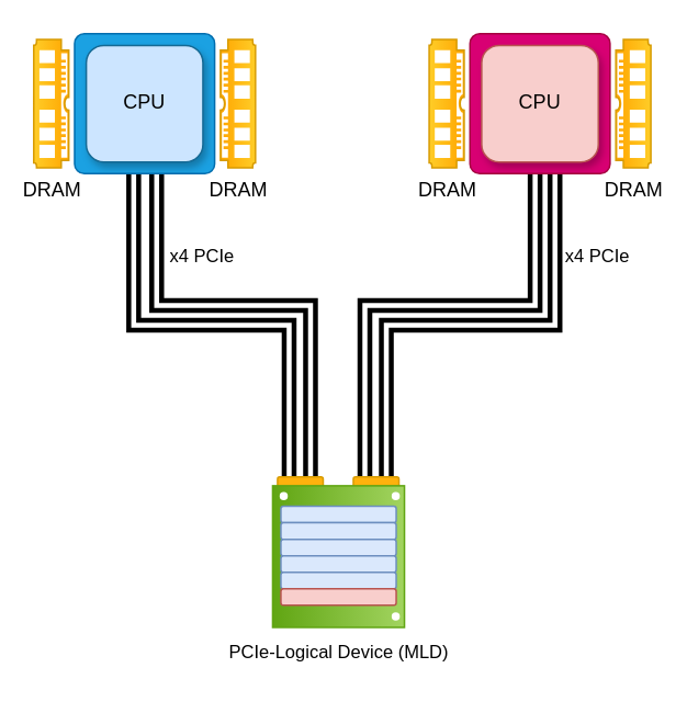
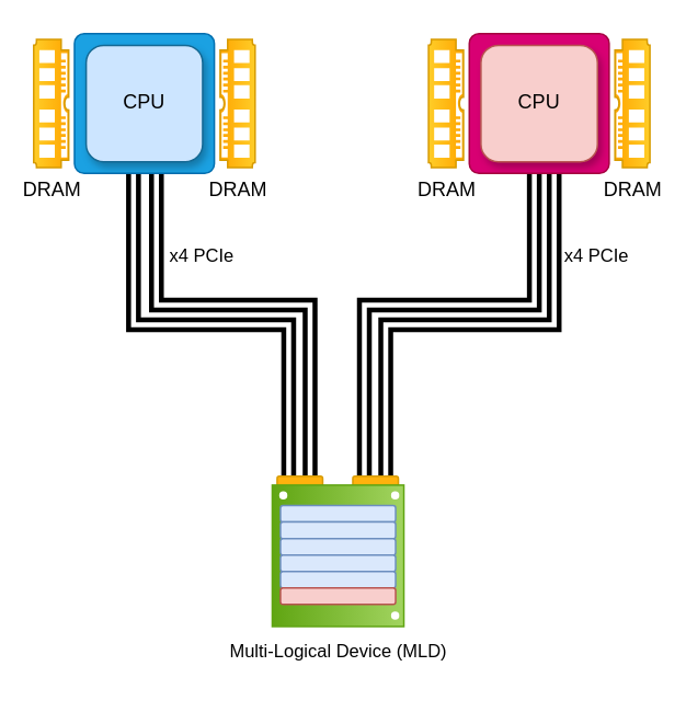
- <mxCell id="6" value="PCIe-Logical Device (MLD)" style="text;html=1;align=center;verticalAlign=middle;resizable=0;points=[];autosize=1;strokeColor=none;fillColor=none;fontFamily=Helvetica;fontSize=11;fontColor=default;labelBackgroundColor=default;" parent="1" vertex="1"><mxGeometry x="125" y="380.53" width="160" height="30" as="geometry" /></mxCell>
+ <mxCell id="6" value="Multi-Logical Device (MLD)" style="text;html=1;align=center;verticalAlign=middle;resizable=0;points=[];autosize=1;strokeColor=none;fillColor=none;fontFamily=Helvetica;fontSize=11;fontColor=default;labelBackgroundColor=default;" parent="1" vertex="1"><mxGeometry x="125" y="380.53" width="160" height="30" as="geometry" /></mxCell>
